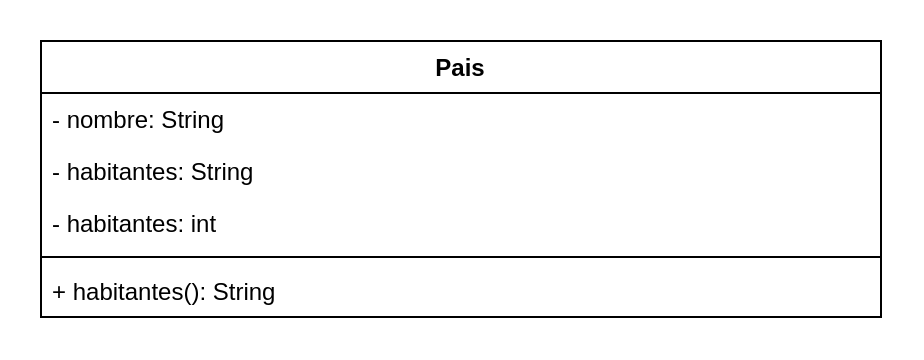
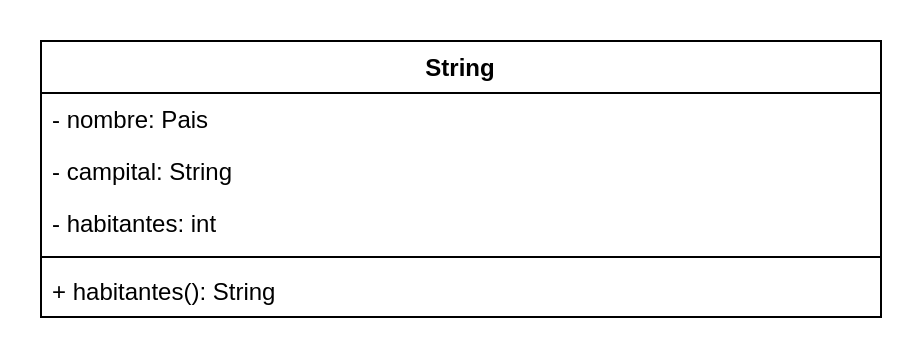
- <mxCell id="2" value="Pais" style="swimlane;fontStyle=1;align=center;verticalAlign=top;childLayout=stackLayout;horizontal=1;startSize=26;horizontalStack=0;resizeParent=1;resizeParentMax=0;resizeLast=0;collapsible=1;marginBottom=0;whiteSpace=wrap;html=1;" vertex="1" parent="1"><mxGeometry x="20" y="20" width="420" height="138" as="geometry" /></mxCell>
+ <mxCell id="2" value="String" style="swimlane;fontStyle=1;align=center;verticalAlign=top;childLayout=stackLayout;horizontal=1;startSize=26;horizontalStack=0;resizeParent=1;resizeParentMax=0;resizeLast=0;collapsible=1;marginBottom=0;whiteSpace=wrap;html=1;" vertex="1" parent="1"><mxGeometry x="20" y="20" width="420" height="138" as="geometry" /></mxCell>
- <mxCell id="3" value="- nombre: String" style="text;strokeColor=none;fillColor=none;align=left;verticalAlign=top;spacingLeft=4;spacingRight=4;overflow=hidden;rotatable=0;points=[[0,0.5],[1,0.5]];portConstraint=eastwest;whiteSpace=wrap;html=1;" vertex="1" parent="2"><mxGeometry y="26" width="420" height="26" as="geometry" /></mxCell>
+ <mxCell id="3" value="- nombre: Pais" style="text;strokeColor=none;fillColor=none;align=left;verticalAlign=top;spacingLeft=4;spacingRight=4;overflow=hidden;rotatable=0;points=[[0,0.5],[1,0.5]];portConstraint=eastwest;whiteSpace=wrap;html=1;" vertex="1" parent="2"><mxGeometry y="26" width="420" height="26" as="geometry" /></mxCell>
- <mxCell id="4" value="- habitantes: String" style="text;strokeColor=none;fillColor=none;align=left;verticalAlign=top;spacingLeft=4;spacingRight=4;overflow=hidden;rotatable=0;points=[[0,0.5],[1,0.5]];portConstraint=eastwest;whiteSpace=wrap;html=1;" vertex="1" parent="2"><mxGeometry y="52" width="420" height="26" as="geometry" /></mxCell>
+ <mxCell id="4" value="- campital: String" style="text;strokeColor=none;fillColor=none;align=left;verticalAlign=top;spacingLeft=4;spacingRight=4;overflow=hidden;rotatable=0;points=[[0,0.5],[1,0.5]];portConstraint=eastwest;whiteSpace=wrap;html=1;" vertex="1" parent="2"><mxGeometry y="52" width="420" height="26" as="geometry" /></mxCell>
